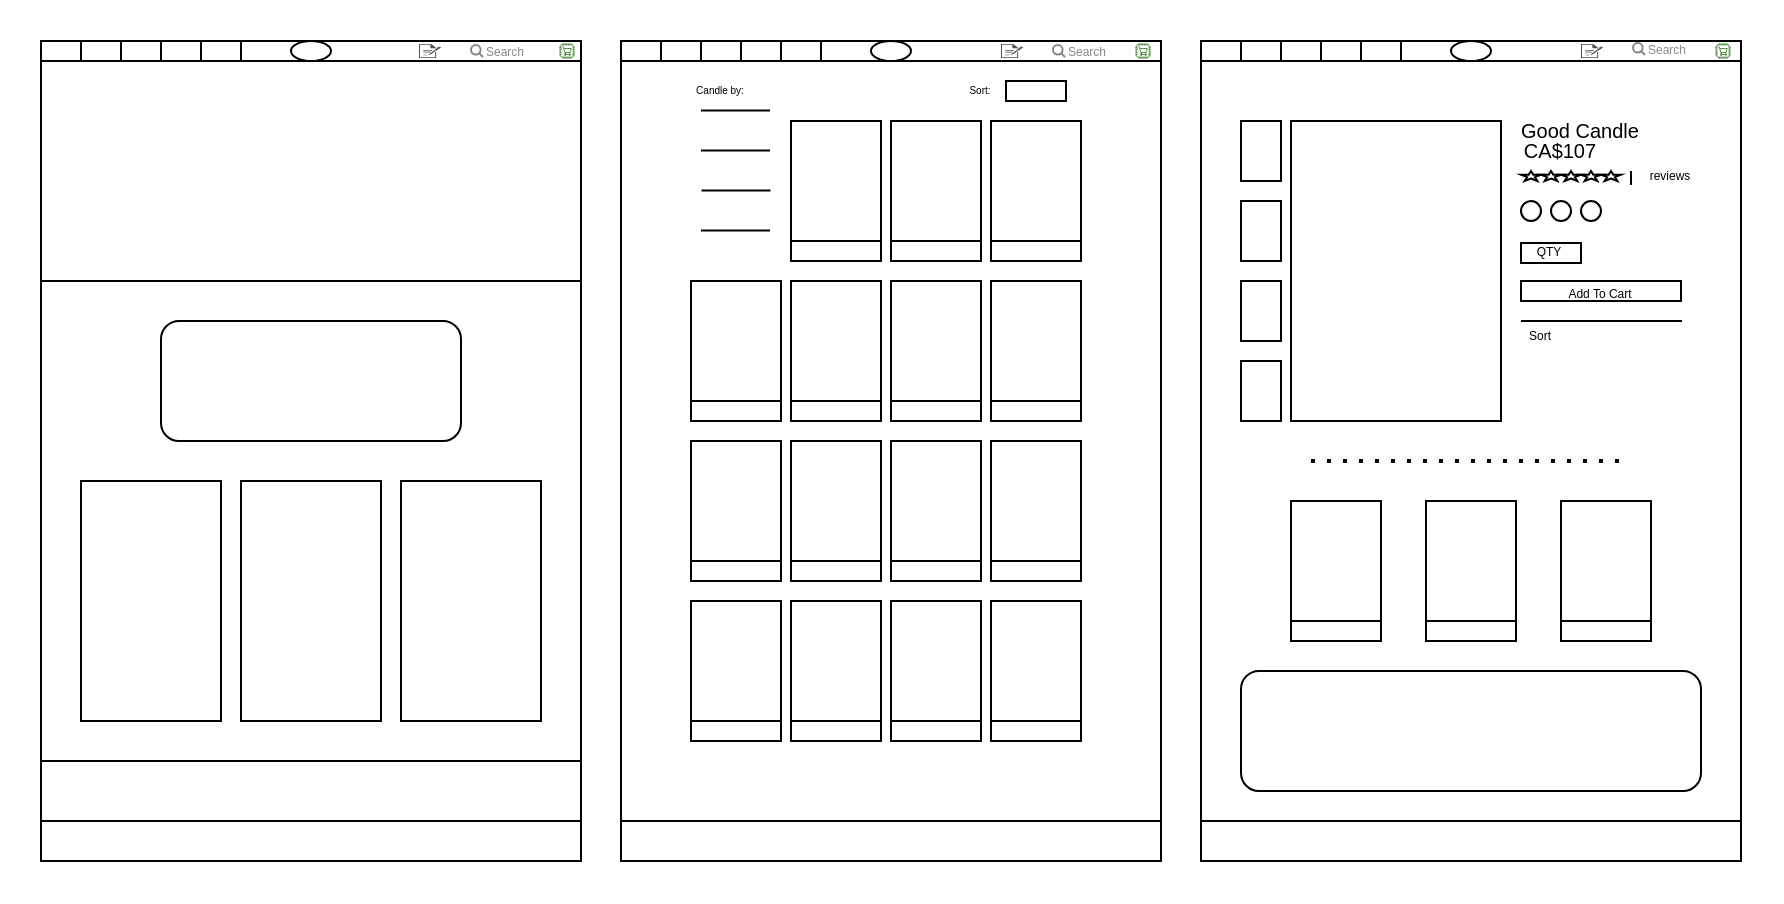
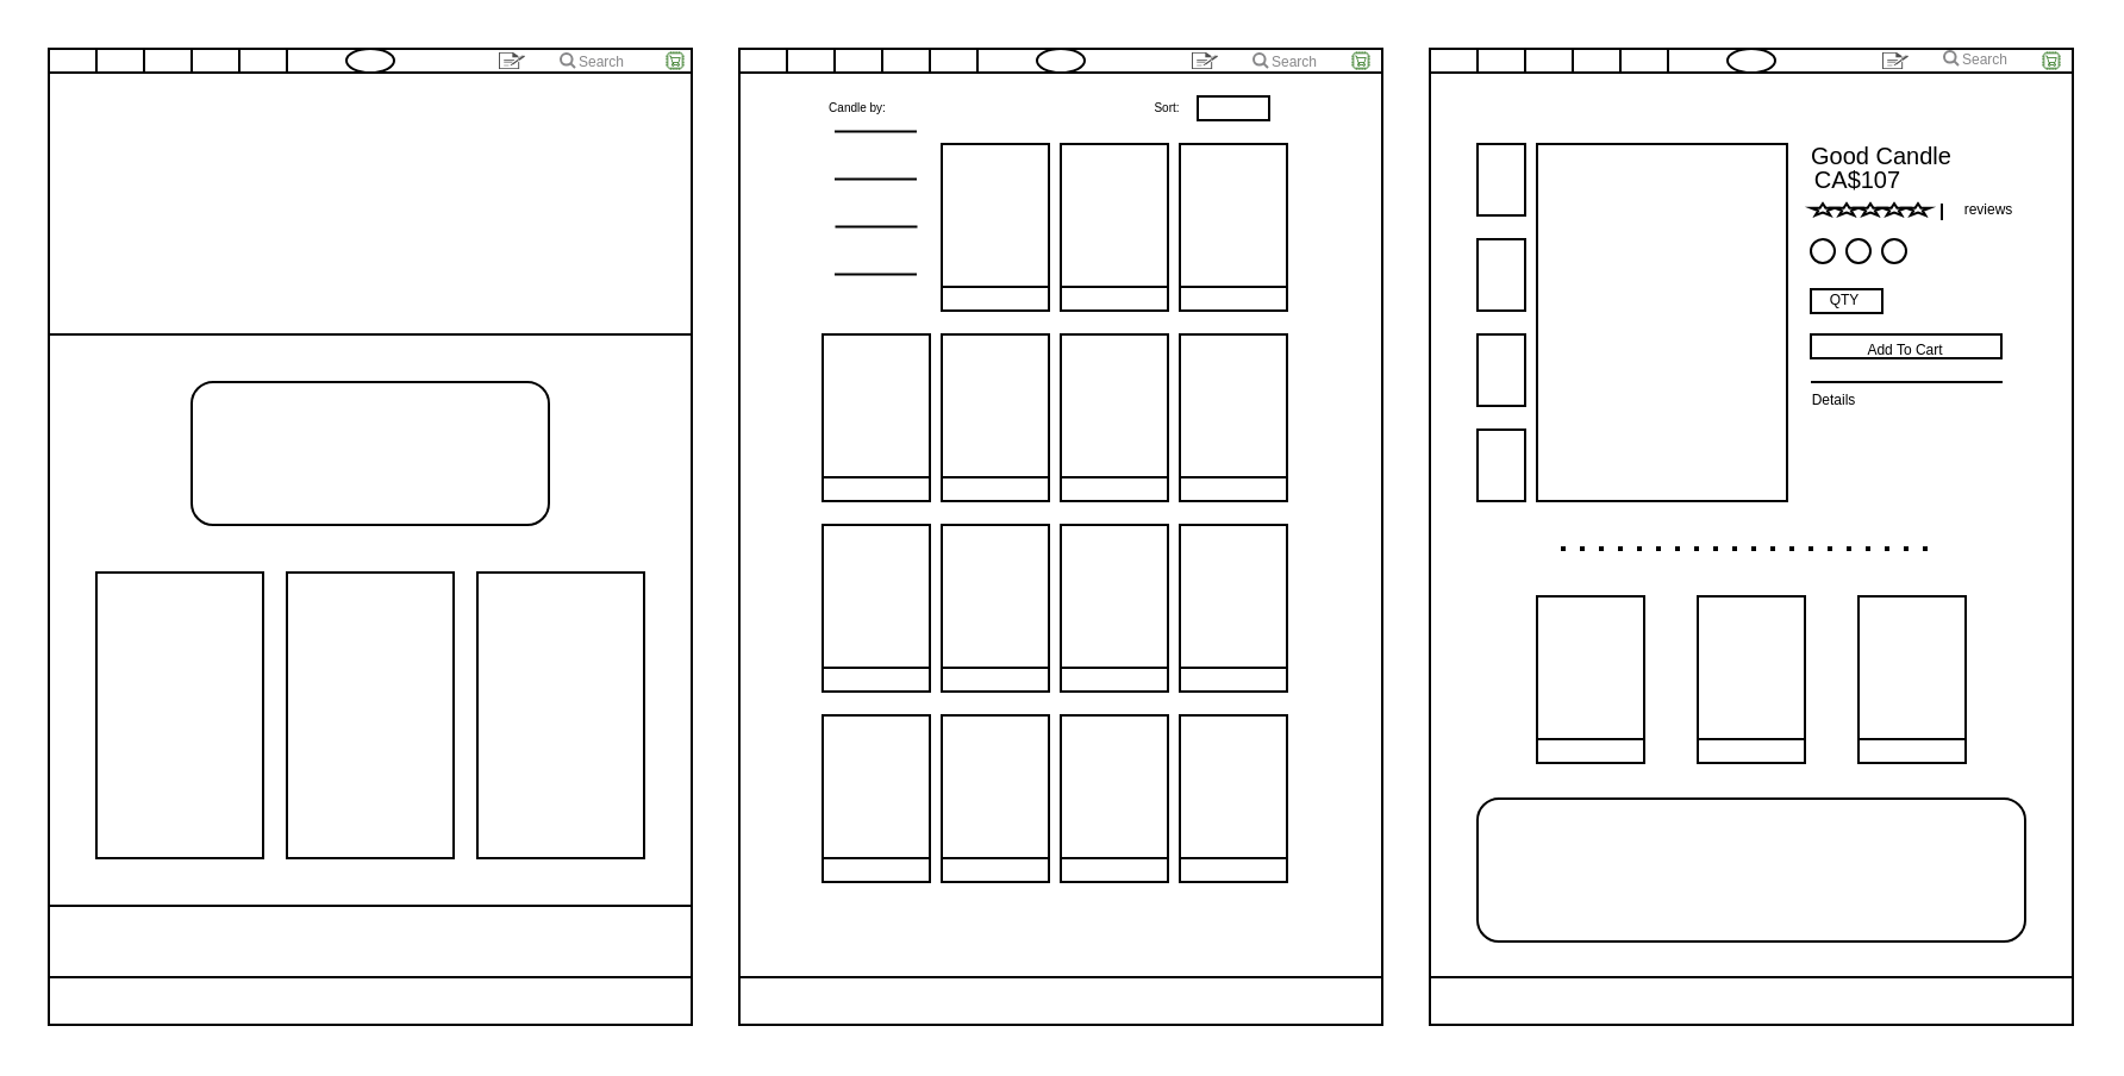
- <mxCell id="93" value="&lt;span style=&quot;font-size: 6px&quot;&gt;Sort&lt;/span&gt;" style="text;html=1;strokeColor=none;fillColor=none;align=center;verticalAlign=middle;whiteSpace=wrap;rounded=0;" parent="1" vertex="1"><mxGeometry x="750" y="165" width="40" as="geometry" /></mxCell>
+ <mxCell id="93" value="&lt;span style=&quot;font-size: 6px&quot;&gt;Details&lt;/span&gt;" style="text;html=1;strokeColor=none;fillColor=none;align=center;verticalAlign=middle;whiteSpace=wrap;rounded=0;" parent="1" vertex="1"><mxGeometry x="750" y="165" width="40" as="geometry" /></mxCell>
